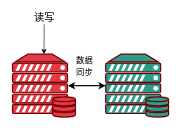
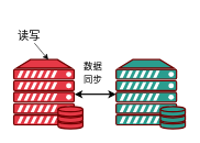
- <mxCell id="6" value="&lt;span style=&quot;font-size: 17px&quot;&gt;读写&lt;/span&gt;" style="text;html=1;align=center;verticalAlign=middle;resizable=0;points=[];autosize=1;strokeColor=none;fillColor=none;" parent="1" vertex="1"><mxGeometry x="48" y="20" width="50" height="20" as="geometry" /></mxCell>
+ <mxCell id="6" value="&lt;span style=&quot;font-size: 17px&quot;&gt;读写&lt;/span&gt;" style="text;html=1;align=center;verticalAlign=middle;resizable=0;points=[];autosize=1;strokeColor=none;fillColor=none;" parent="1" vertex="1"><mxGeometry x="18" y="45" width="50" height="20" as="geometry" /></mxCell>
